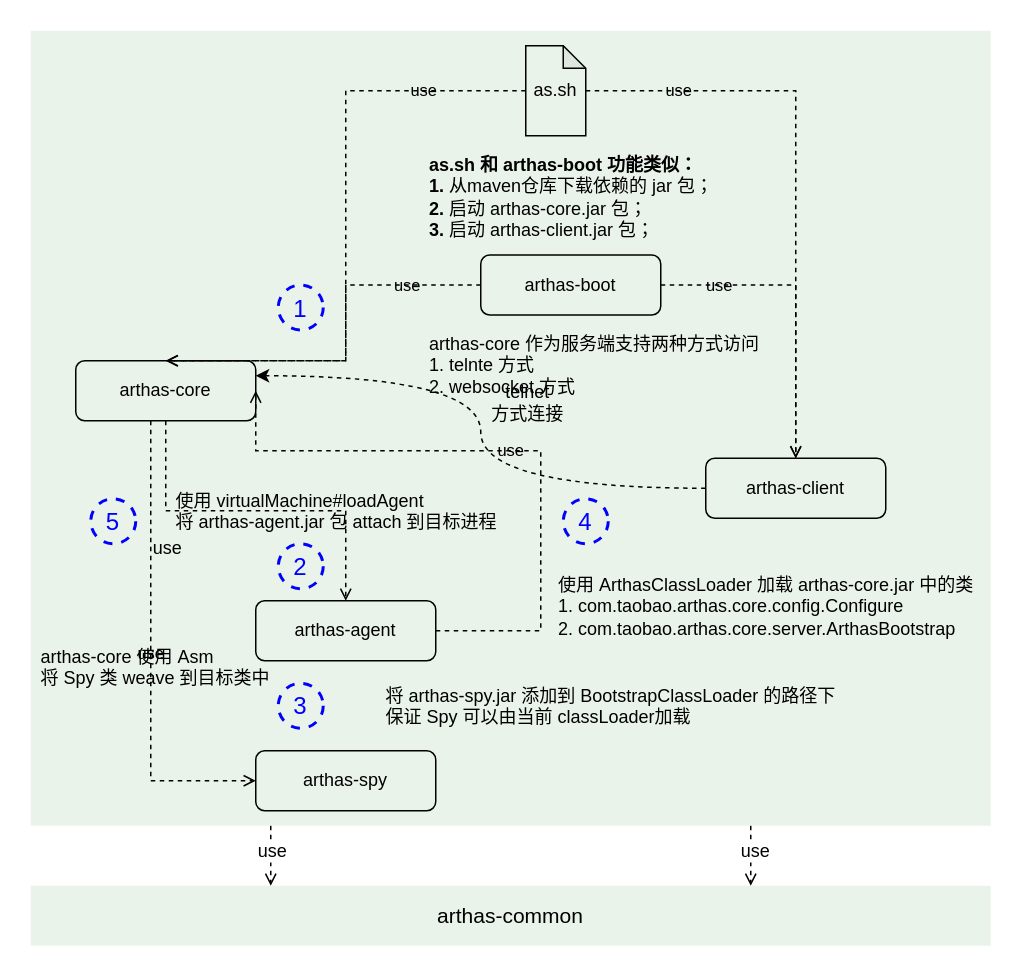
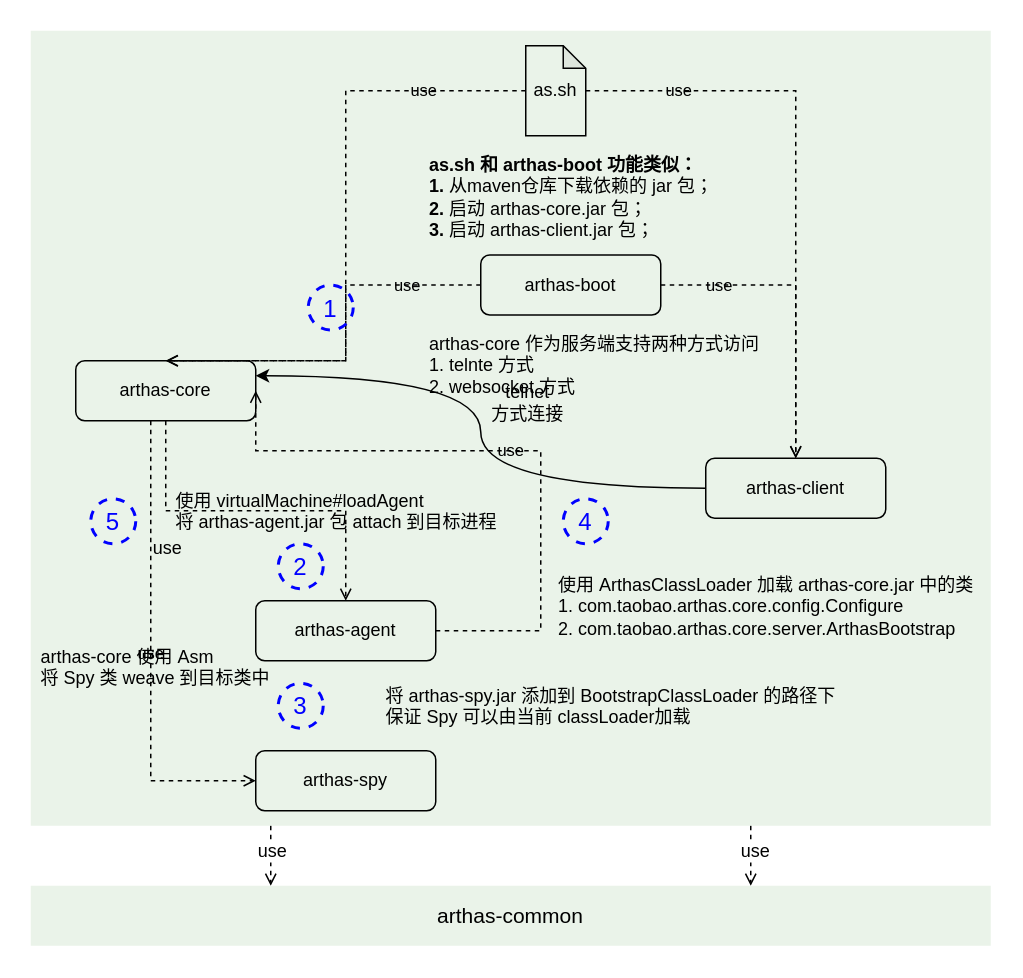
- <mxCell id="29" value="1" style="ellipse;whiteSpace=wrap;html=1;aspect=fixed;rounded=1;labelBackgroundColor=none;strokeColor=#0000FF;fillColor=none;fontSize=16;fontColor=#0000FF;dashed=1;strokeWidth=2;" vertex="1" parent="1"><mxGeometry x="185" y="189.5" width="30" height="30" as="geometry" /></mxCell>
+ <mxCell id="29" value="1" style="ellipse;whiteSpace=wrap;html=1;aspect=fixed;rounded=1;labelBackgroundColor=none;strokeColor=#0000FF;fillColor=none;fontSize=16;fontColor=#0000FF;dashed=1;strokeWidth=2;" vertex="1" parent="1"><mxGeometry x="205" y="189.5" width="30" height="30" as="geometry" /></mxCell>
- <mxCell id="17" style="edgeStyle=orthogonalEdgeStyle;rounded=0;orthogonalLoop=1;jettySize=auto;html=1;entryX=1;entryY=0.25;entryDx=0;entryDy=0;curved=1;dashed=1;" edge="1" parent="1" source="19" target="16"><mxGeometry relative="1" as="geometry" /></mxCell>
+ <mxCell id="17" style="edgeStyle=orthogonalEdgeStyle;rounded=0;orthogonalLoop=1;jettySize=auto;html=1;entryX=1;entryY=0.25;entryDx=0;entryDy=0;curved=1;" edge="1" parent="1" source="19" target="16"><mxGeometry relative="1" as="geometry" /></mxCell>
